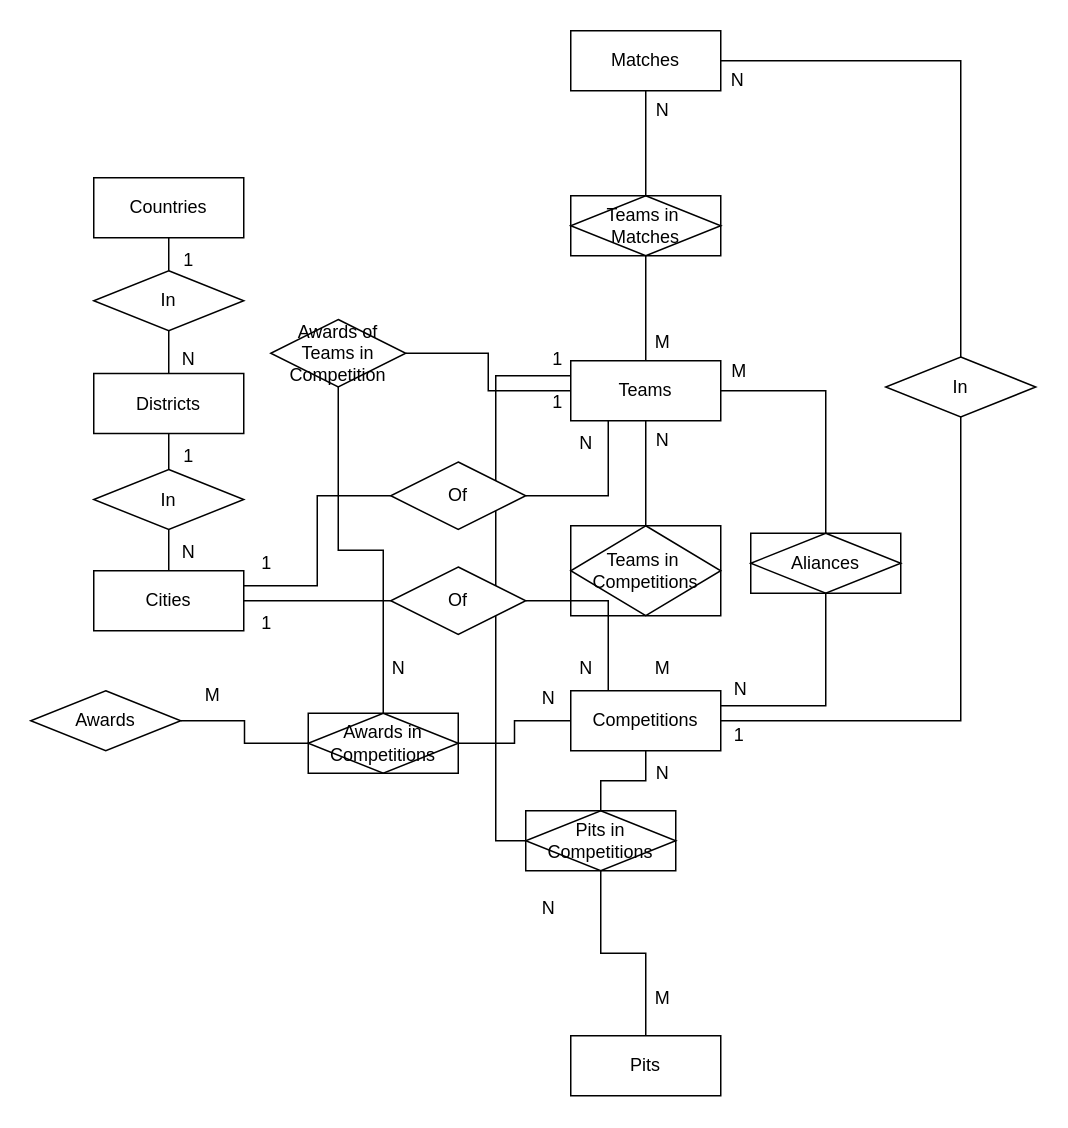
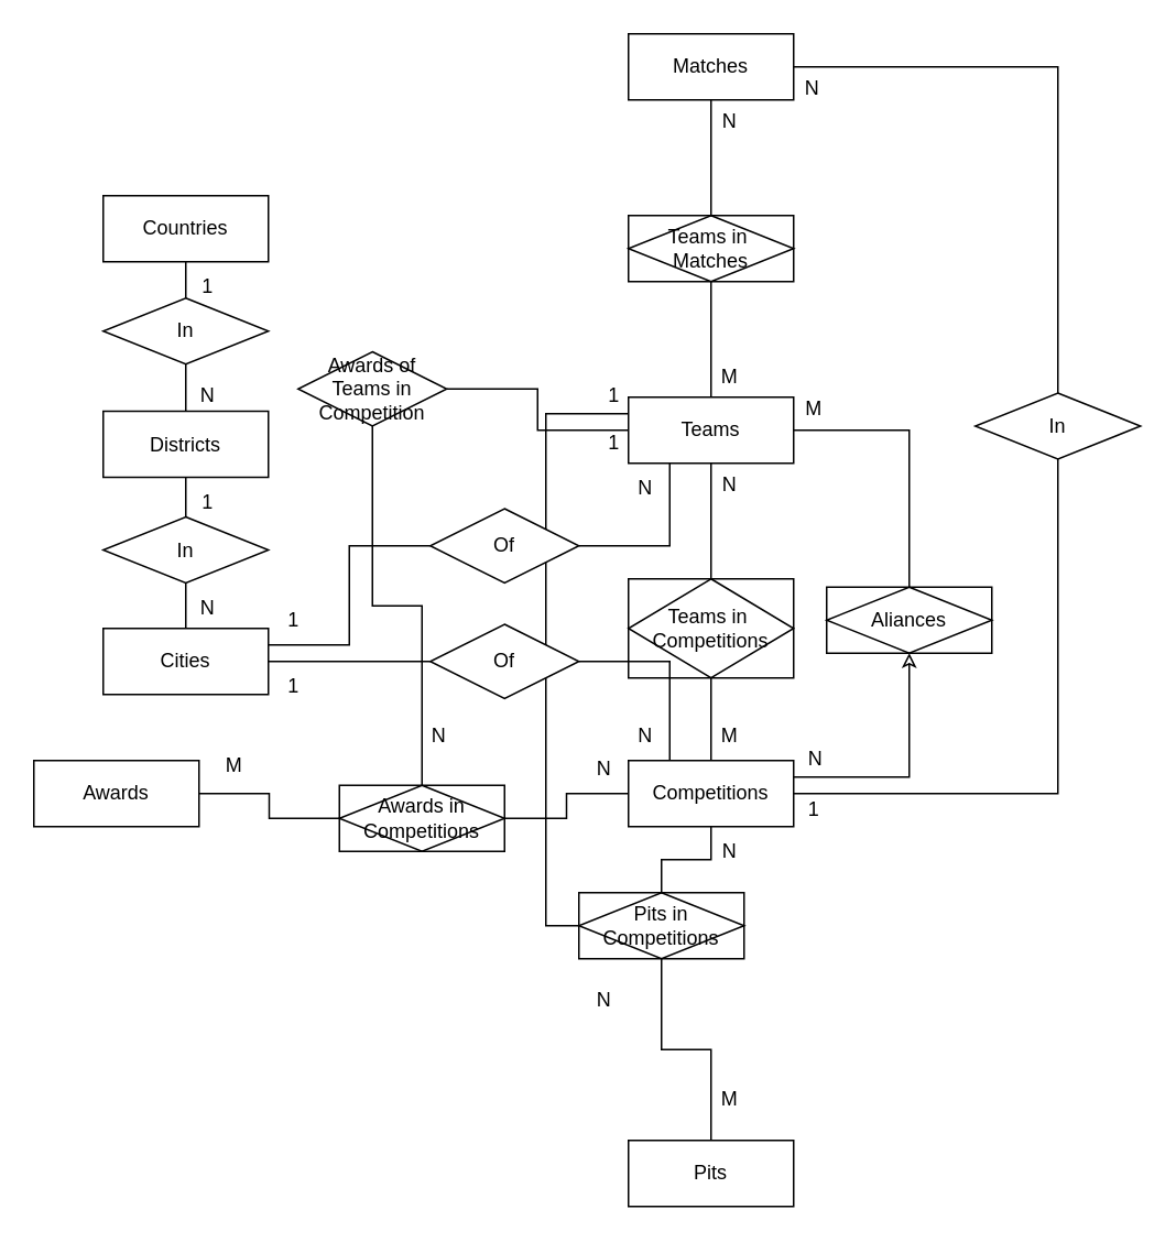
- <mxCell id="7" style="edgeStyle=orthogonalEdgeStyle;rounded=0;orthogonalLoop=1;jettySize=auto;html=1;exitX=1;exitY=0.25;exitDx=0;exitDy=0;endArrow=none;endFill=0;" parent="1" source="8" target="42" edge="1"><mxGeometry relative="1" as="geometry" /></mxCell>
+ <mxCell id="7" style="edgeStyle=orthogonalEdgeStyle;rounded=0;orthogonalLoop=1;jettySize=auto;html=1;exitX=1;exitY=0.25;exitDx=0;exitDy=0;endArrow=classic;endFill=0;" parent="1" source="8" target="42" edge="1"><mxGeometry relative="1" as="geometry" /></mxCell>
+ <mxCell id="9" value="" style="edgeStyle=orthogonalEdgeStyle;rounded=0;orthogonalLoop=1;jettySize=auto;html=1;endArrow=none;endFill=0;" parent="1" source="10" target="8" edge="1"><mxGeometry relative="1" as="geometry" /></mxCell>
- <mxCell id="21" value="Awards" style="rhombus;whiteSpace=wrap;html=1;align=center;" parent="1" vertex="1"><mxGeometry x="20" y="460" width="100" height="40" as="geometry" /></mxCell>
+ <mxCell id="21" value="Awards" style="whiteSpace=wrap;html=1;align=center;" parent="1" vertex="1"><mxGeometry x="20" y="460" width="100" height="40" as="geometry" /></mxCell>
